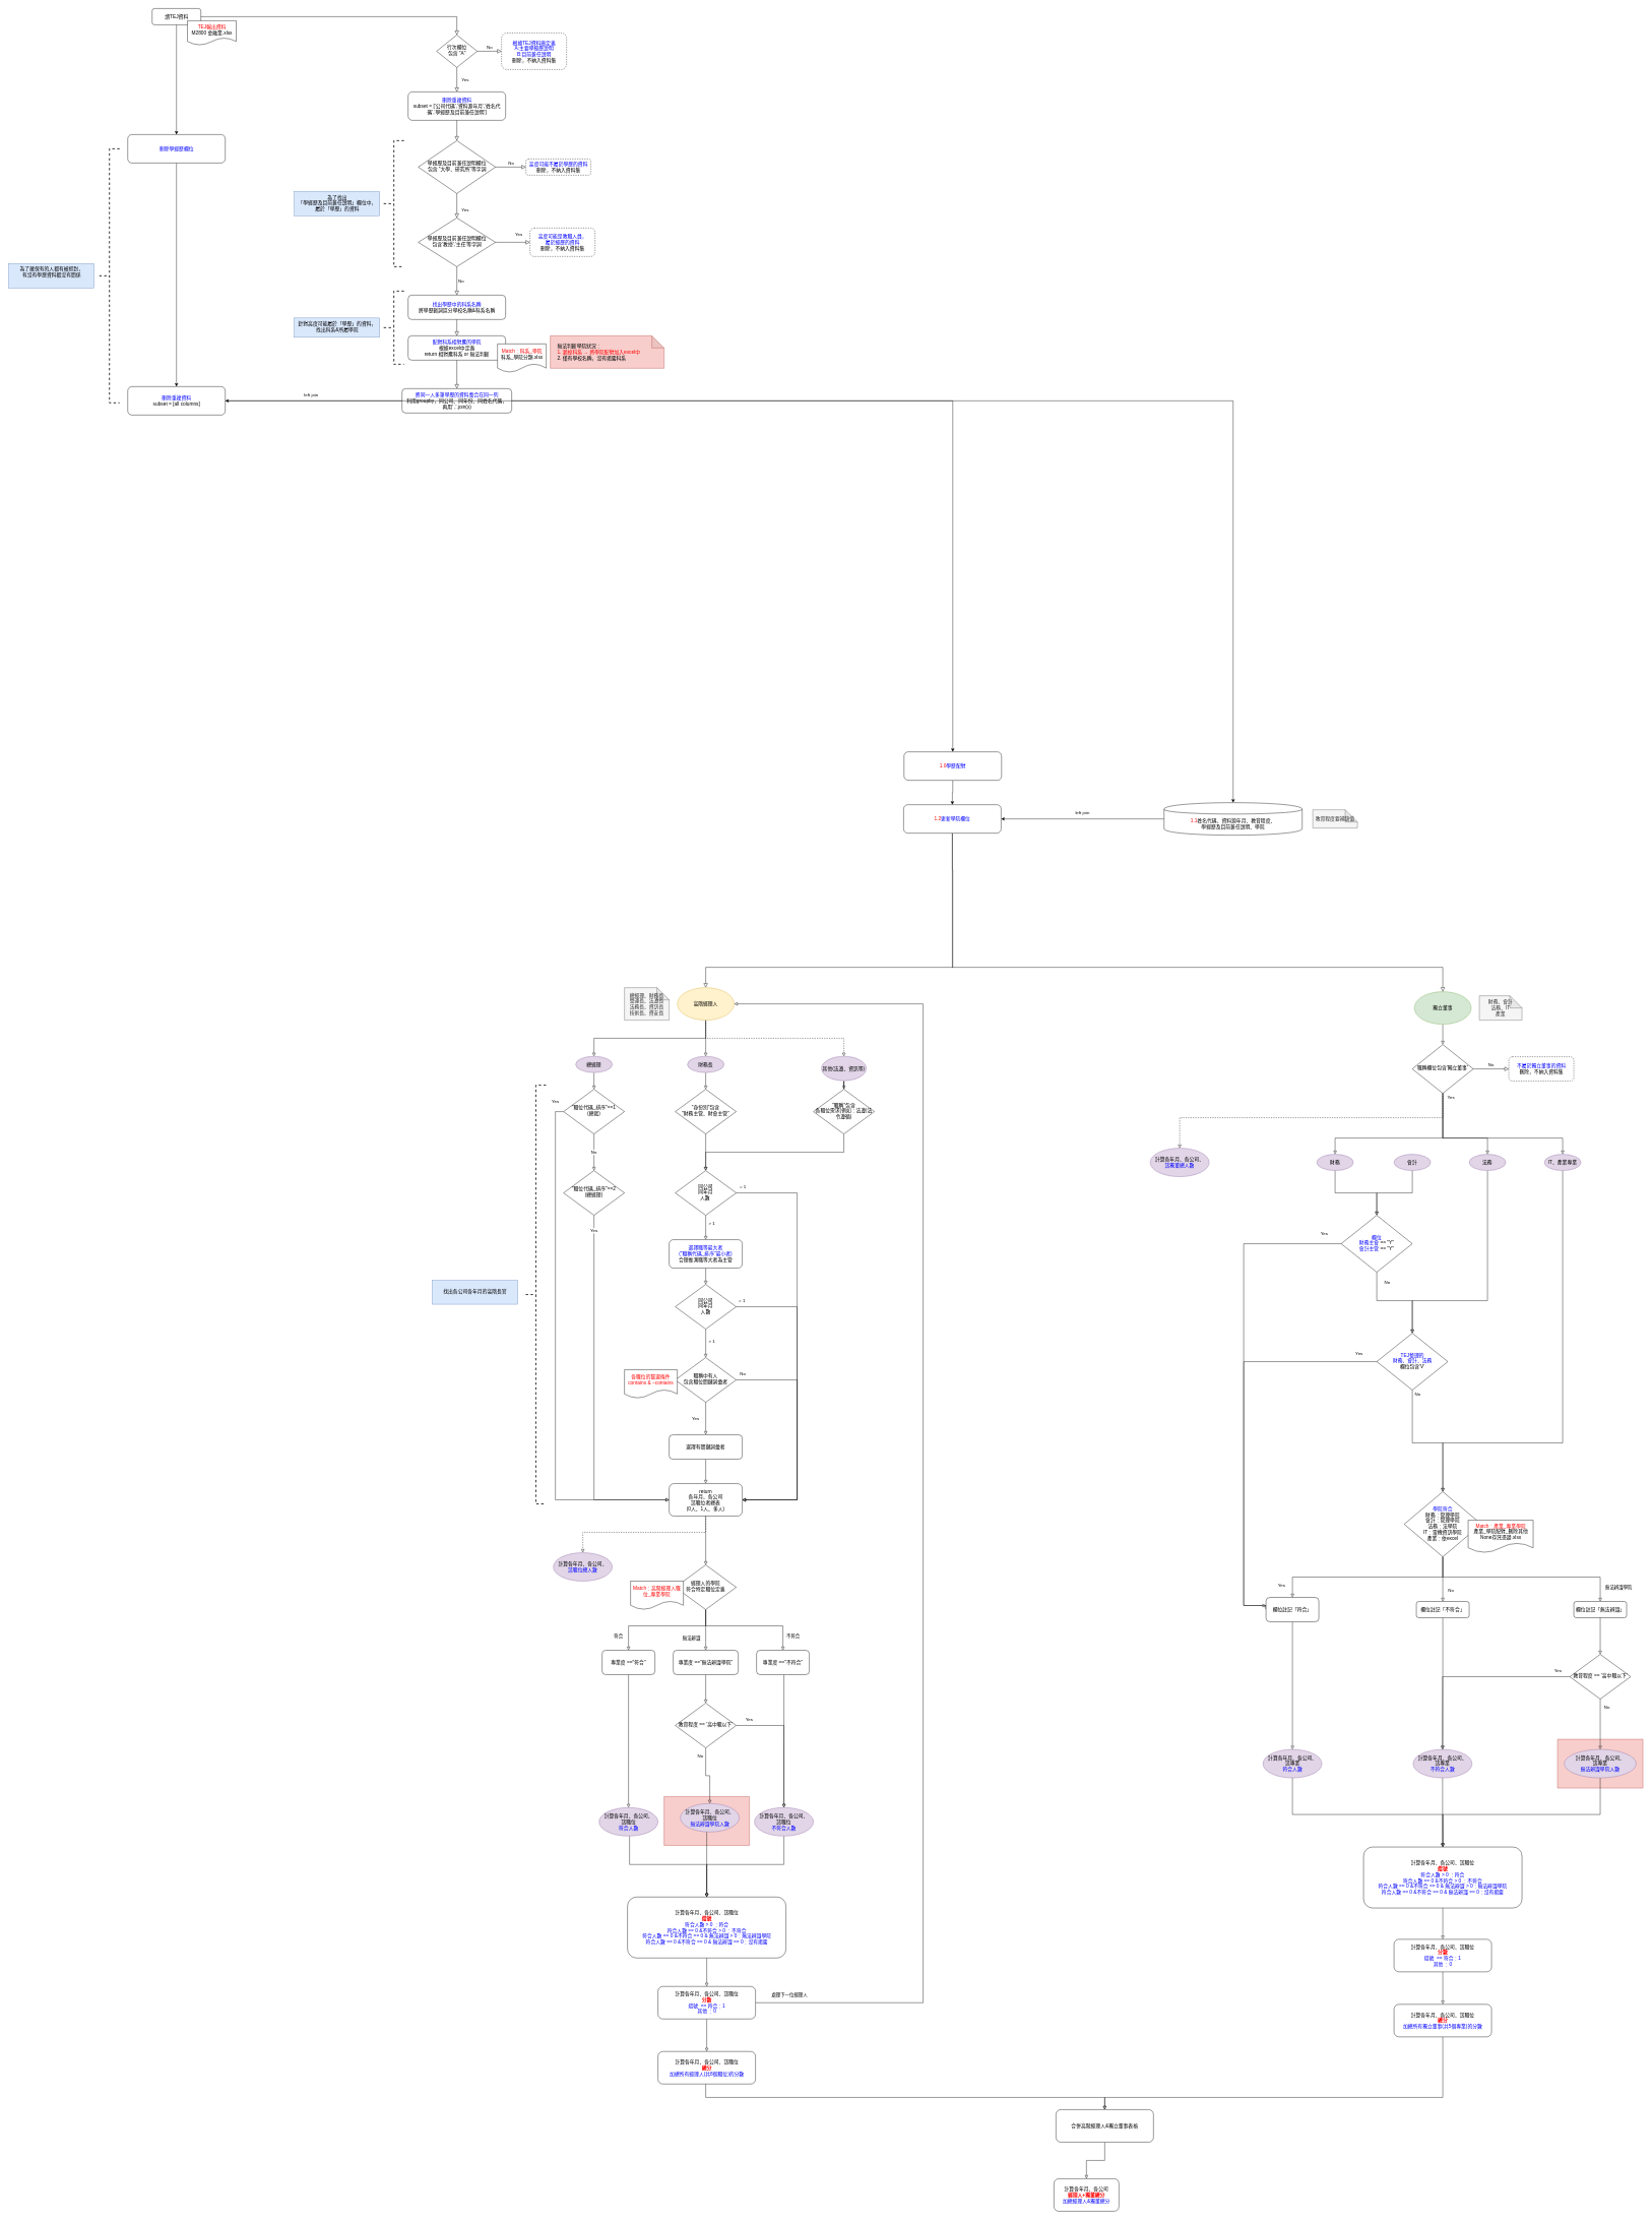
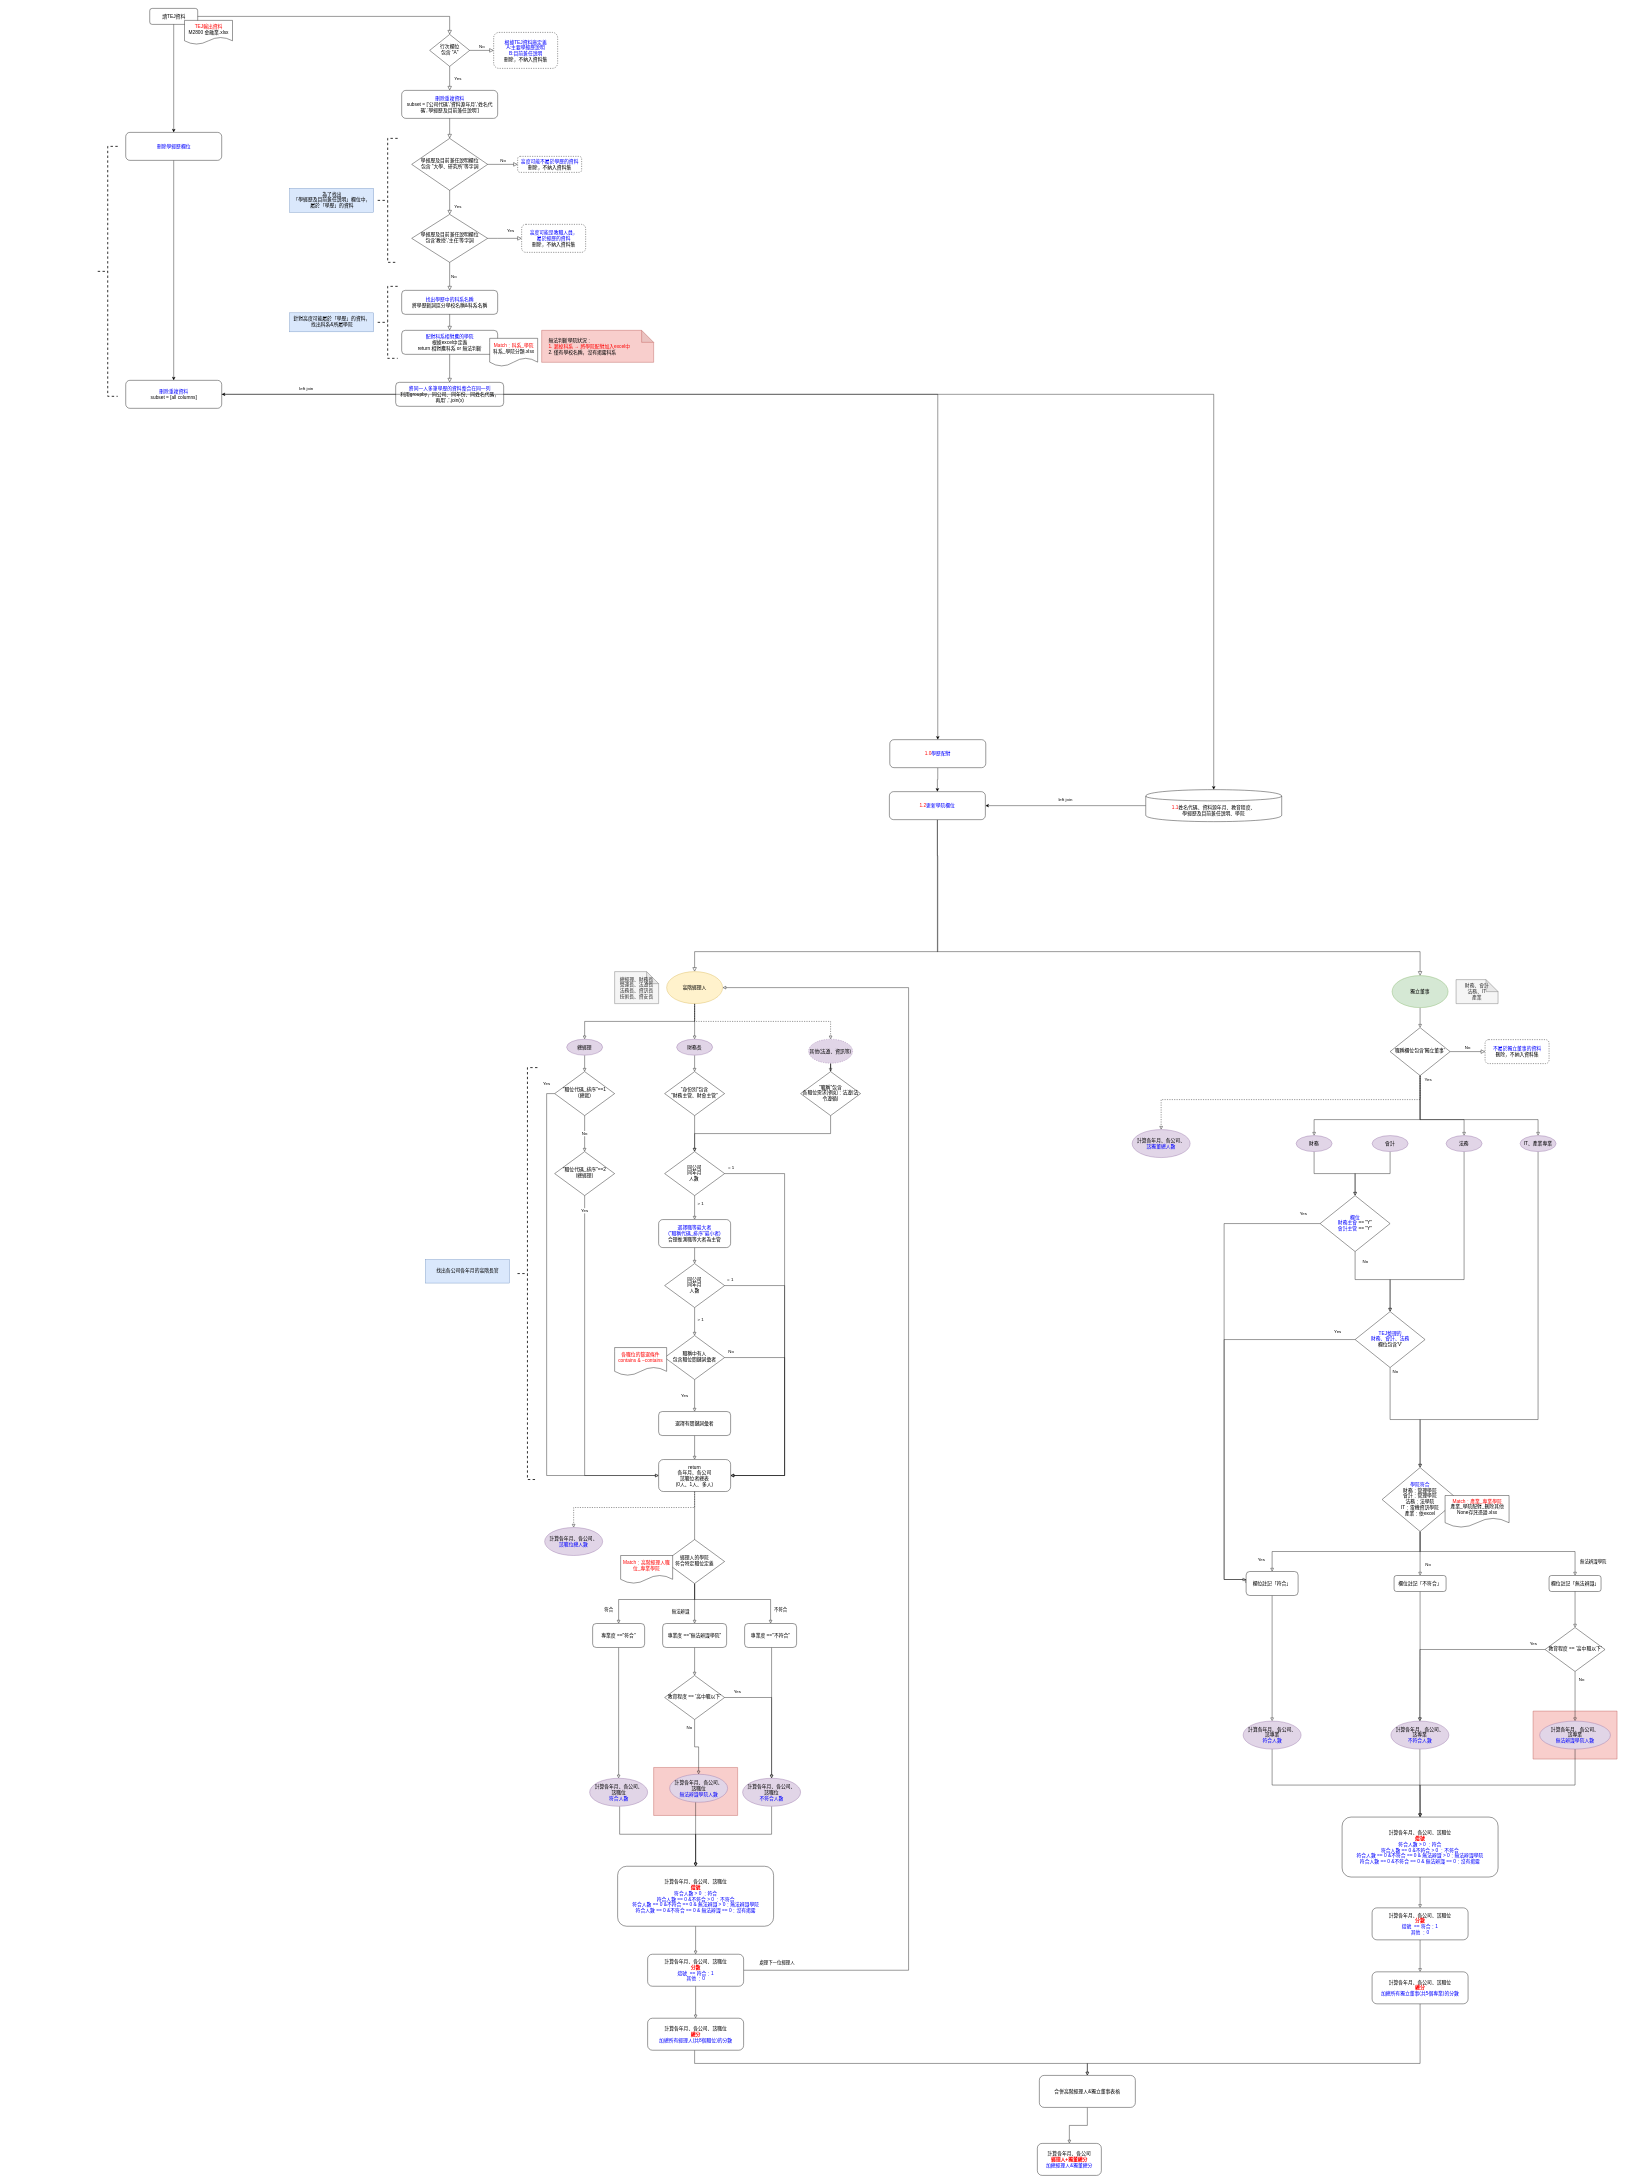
- <mxCell id="157" value="為了確保有的人都有被抓到，&lt;br&gt;有沒有學歷資料都沒有關係" style="text;html=1;fillColor=#dae8fc;strokeColor=#6c8ebf;align=center;" parent="121" vertex="1"><mxGeometry y="627.5" width="210" height="60" as="geometry" /></mxCell>
- <mxCell id="166" value="教育程度要補缺值" style="shape=note;whiteSpace=wrap;html=1;backgroundOutline=1;darkOpacity=0.05;align=center;fillColor=#f5f5f5;strokeColor=#666666;fontColor=#333333;" parent="1" vertex="1"><mxGeometry x="3230" y="1991.5" width="110" height="45" as="geometry" /></mxCell>
- <mxCell id="38" value="其他(法遵、資訊等)" style="ellipse;whiteSpace=wrap;html=1;align=center;fillColor=#e1d5e7;strokeColor=#9673a6;" parent="1" vertex="1"><mxGeometry x="2021" y="2598" width="110" height="60" as="geometry" /></mxCell>
+ <mxCell id="38" value="其他(法遵、資訊等)" style="ellipse;whiteSpace=wrap;html=1;align=center;fillColor=#e1d5e7;strokeColor=#9673a6;dashed=1;" parent="1" vertex="1"><mxGeometry x="2021" y="2598" width="110" height="60" as="geometry" /></mxCell>
- <mxCell id="70" style="edgeStyle=orthogonalEdgeStyle;rounded=0;orthogonalLoop=1;jettySize=auto;html=1;endArrow=block;endFill=0;exitX=0.5;exitY=1;exitDx=0;exitDy=0;" parent="1" source="57" target="62" edge="1"><mxGeometry relative="1" as="geometry"><mxPoint x="1736" y="3859" as="sourcePoint" /></mxGeometry></mxCell>
+ <mxCell id="70" style="edgeStyle=orthogonalEdgeStyle;rounded=0;orthogonalLoop=1;jettySize=auto;html=1;endArrow=none;endFill=0;exitX=0.5;exitY=1;exitDx=0;exitDy=0;" parent="1" source="57" target="62" edge="1"><mxGeometry relative="1" as="geometry"><mxPoint x="1736" y="3859" as="sourcePoint" /></mxGeometry></mxCell>
